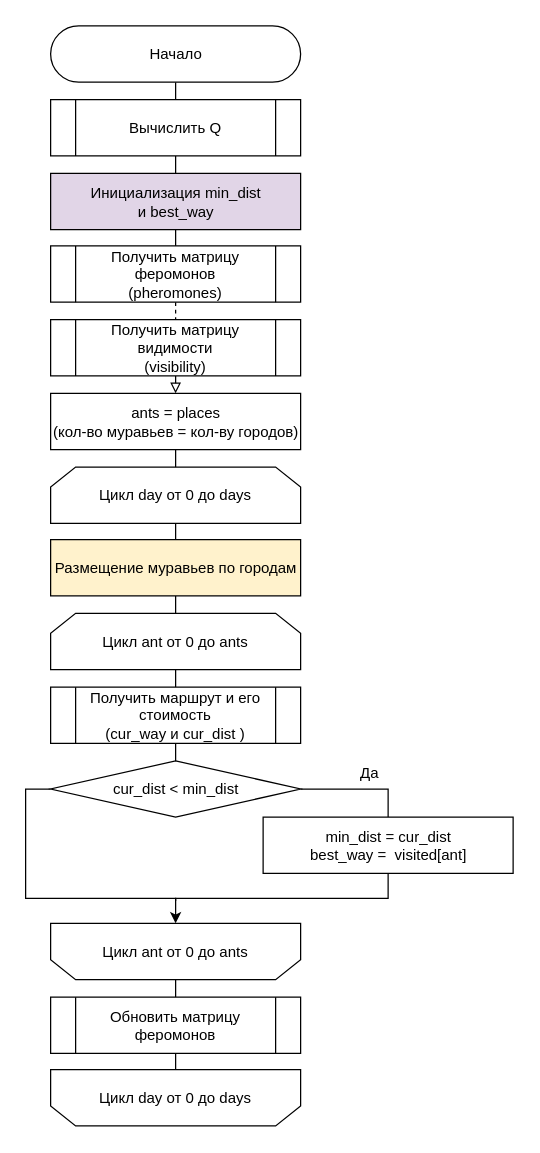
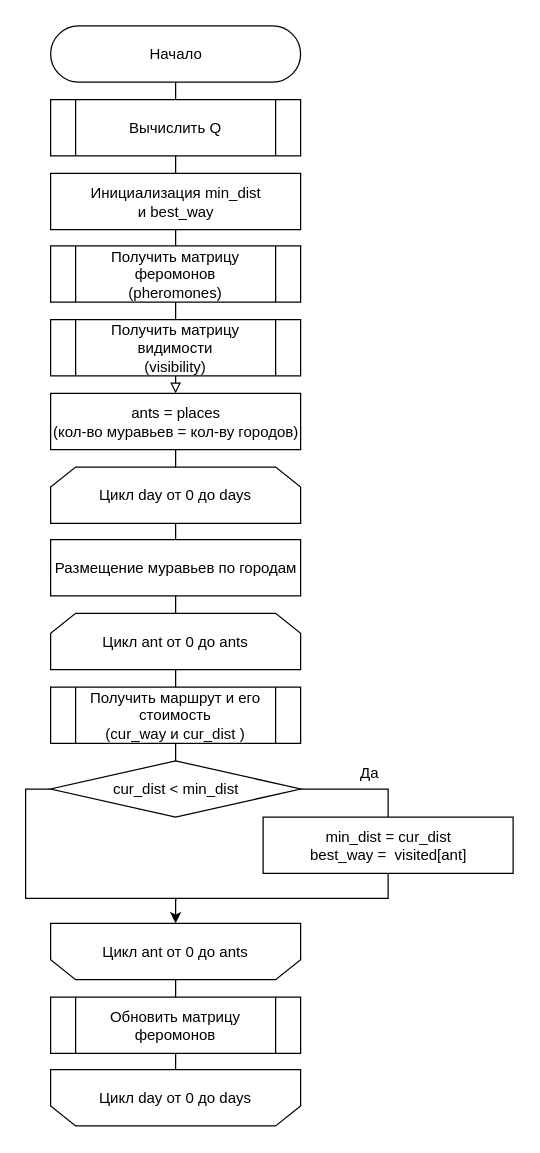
- <mxCell id="7" value="Инициализация min_dist&lt;br&gt;и best_way" style="html=1;dashed=0;whitespace=wrap;fillColor=#e1d5e7;" parent="1" vertex="1"><mxGeometry x="40" y="138" width="200" height="45" as="geometry" /></mxCell>
+ <mxCell id="7" value="Инициализация min_dist&lt;br&gt;и best_way" style="html=1;dashed=0;whitespace=wrap;" parent="1" vertex="1"><mxGeometry x="40" y="138" width="200" height="45" as="geometry" /></mxCell>
- <mxCell id="10" style="edgeStyle=orthogonalEdgeStyle;rounded=0;orthogonalLoop=1;jettySize=auto;html=1;exitX=0.5;exitY=1;exitDx=0;exitDy=0;entryX=0.5;entryY=0;entryDx=0;entryDy=0;endArrow=none;endFill=0;dashed=1;" edge="1" parent="1" source="11" target="9"><mxGeometry relative="1" as="geometry" /></mxCell>
+ <mxCell id="10" style="edgeStyle=orthogonalEdgeStyle;rounded=0;orthogonalLoop=1;jettySize=auto;html=1;exitX=0.5;exitY=1;exitDx=0;exitDy=0;entryX=0.5;entryY=0;entryDx=0;entryDy=0;endArrow=none;endFill=0;" edge="1" parent="1" source="11" target="9"><mxGeometry relative="1" as="geometry" /></mxCell>
- <mxCell id="17" value="Размещение муравьев по городам" style="html=1;dashed=0;whitespace=wrap;fillColor=#fff2cc;" parent="1" vertex="1"><mxGeometry x="40" y="431" width="200" height="45" as="geometry" /></mxCell>
+ <mxCell id="17" value="Размещение муравьев по городам" style="html=1;dashed=0;whitespace=wrap;" parent="1" vertex="1"><mxGeometry x="40" y="431" width="200" height="45" as="geometry" /></mxCell>
